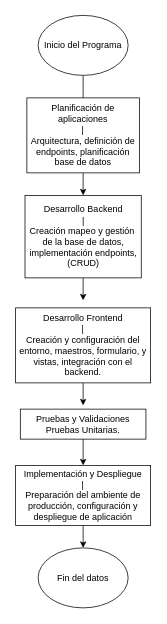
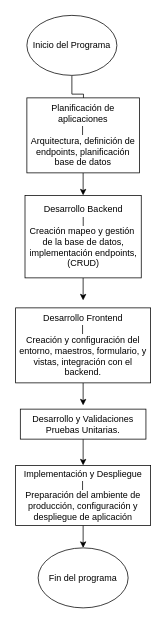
- <mxCell id="3" value="Inicio del Programa" style="ellipse;whiteSpace=wrap;html=1;" vertex="1" parent="1"><mxGeometry x="50" y="20" width="120" height="80" as="geometry" /></mxCell>
+ <mxCell id="3" value="Inicio del Programa" style="ellipse;whiteSpace=wrap;html=1;" vertex="1" parent="1"><mxGeometry x="35" y="20" width="120" height="80" as="geometry" /></mxCell>
- <mxCell id="11" value="Pruebas y Validaciones&lt;div&gt;Pruebas Unitarias.&lt;/div&gt;" style="rounded=0;whiteSpace=wrap;html=1;" vertex="1" parent="1"><mxGeometry x="26.25" y="545" width="167.5" height="40" as="geometry" /></mxCell>
+ <mxCell id="11" value="Desarrollo y Validaciones&lt;div&gt;Pruebas Unitarias.&lt;/div&gt;" style="rounded=0;whiteSpace=wrap;html=1;" vertex="1" parent="1"><mxGeometry x="26.25" y="545" width="167.5" height="40" as="geometry" /></mxCell>
- <mxCell id="14" value="Fin del datos" style="ellipse;whiteSpace=wrap;html=1;" vertex="1" parent="1"><mxGeometry x="50" y="730" width="120" height="80" as="geometry" /></mxCell>
+ <mxCell id="14" value="Fin del programa" style="ellipse;whiteSpace=wrap;html=1;" vertex="1" parent="1"><mxGeometry x="50" y="730" width="120" height="80" as="geometry" /></mxCell>
